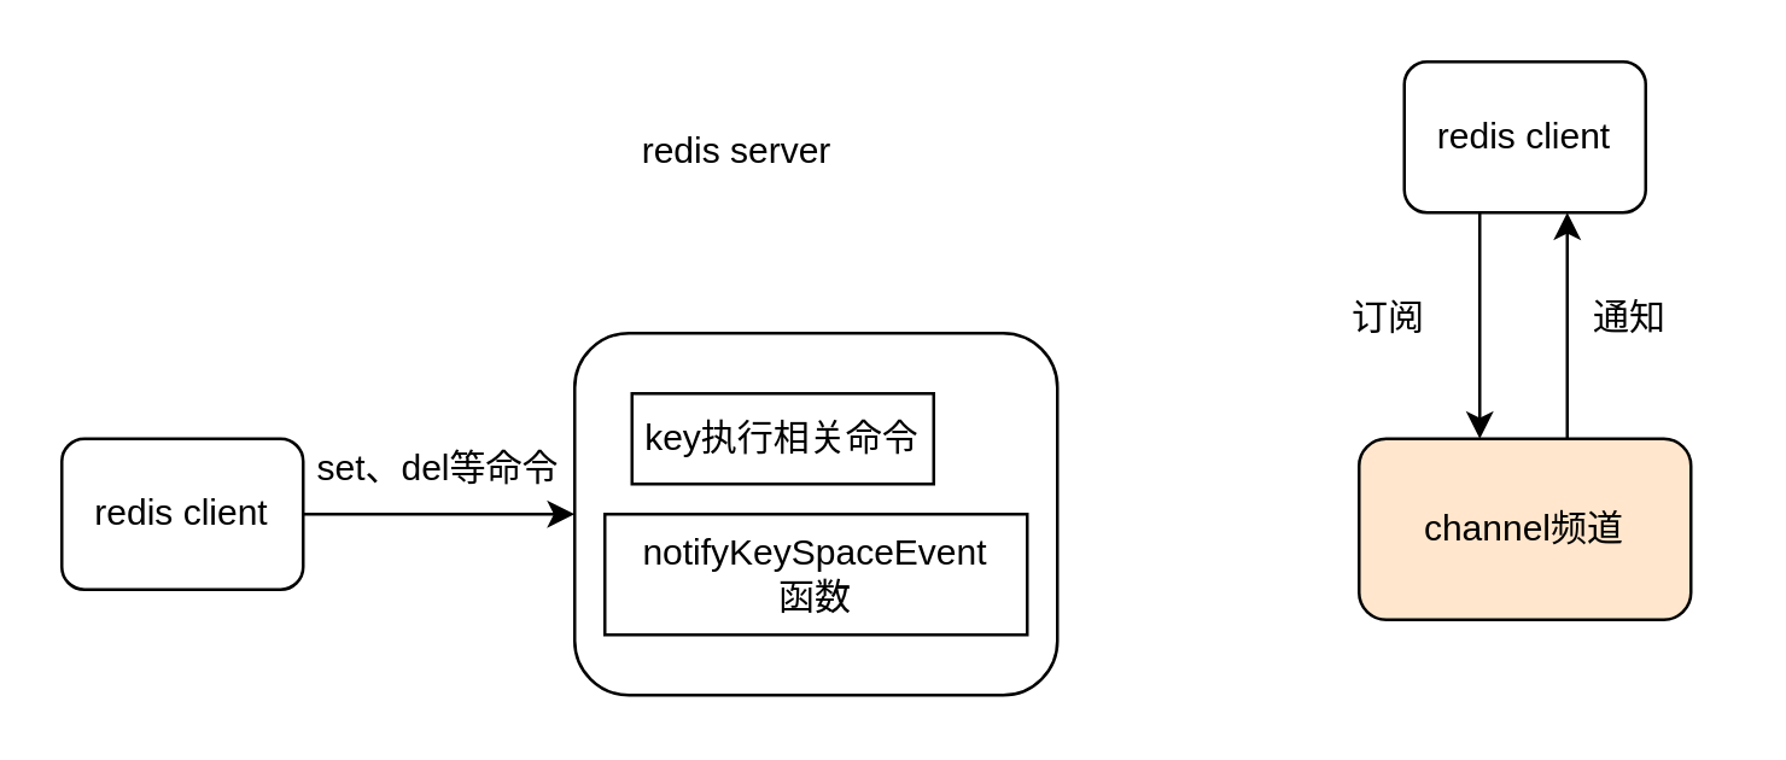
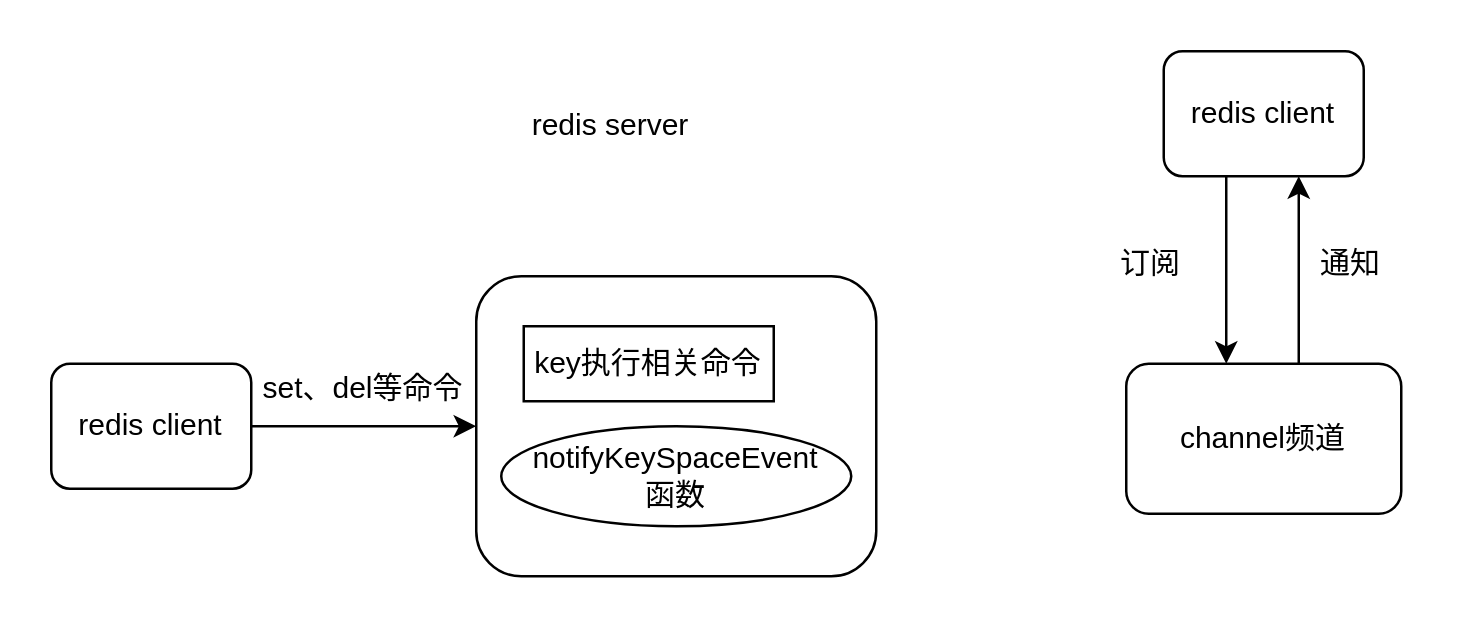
- <mxCell id="10" value="channel频道" style="rounded=1;whiteSpace=wrap;html=1;fillColor=#ffe6cc;" vertex="1" parent="1"><mxGeometry x="450" y="145" width="110" height="60" as="geometry" /></mxCell>
+ <mxCell id="10" value="channel频道" style="rounded=1;whiteSpace=wrap;html=1;" vertex="1" parent="1"><mxGeometry x="450" y="145" width="110" height="60" as="geometry" /></mxCell>
- <mxCell id="7" value="notifyKeySpaceEvent&lt;div&gt;函数&lt;/div&gt;" style="rounded=0;whiteSpace=wrap;html=1;" vertex="1" parent="1"><mxGeometry x="200" y="170" width="140" height="40" as="geometry" /></mxCell>
+ <mxCell id="7" value="notifyKeySpaceEvent&lt;div&gt;函数&lt;/div&gt;" style="ellipse;whiteSpace=wrap;html=1;" vertex="1" parent="1"><mxGeometry x="200" y="170" width="140" height="40" as="geometry" /></mxCell>
